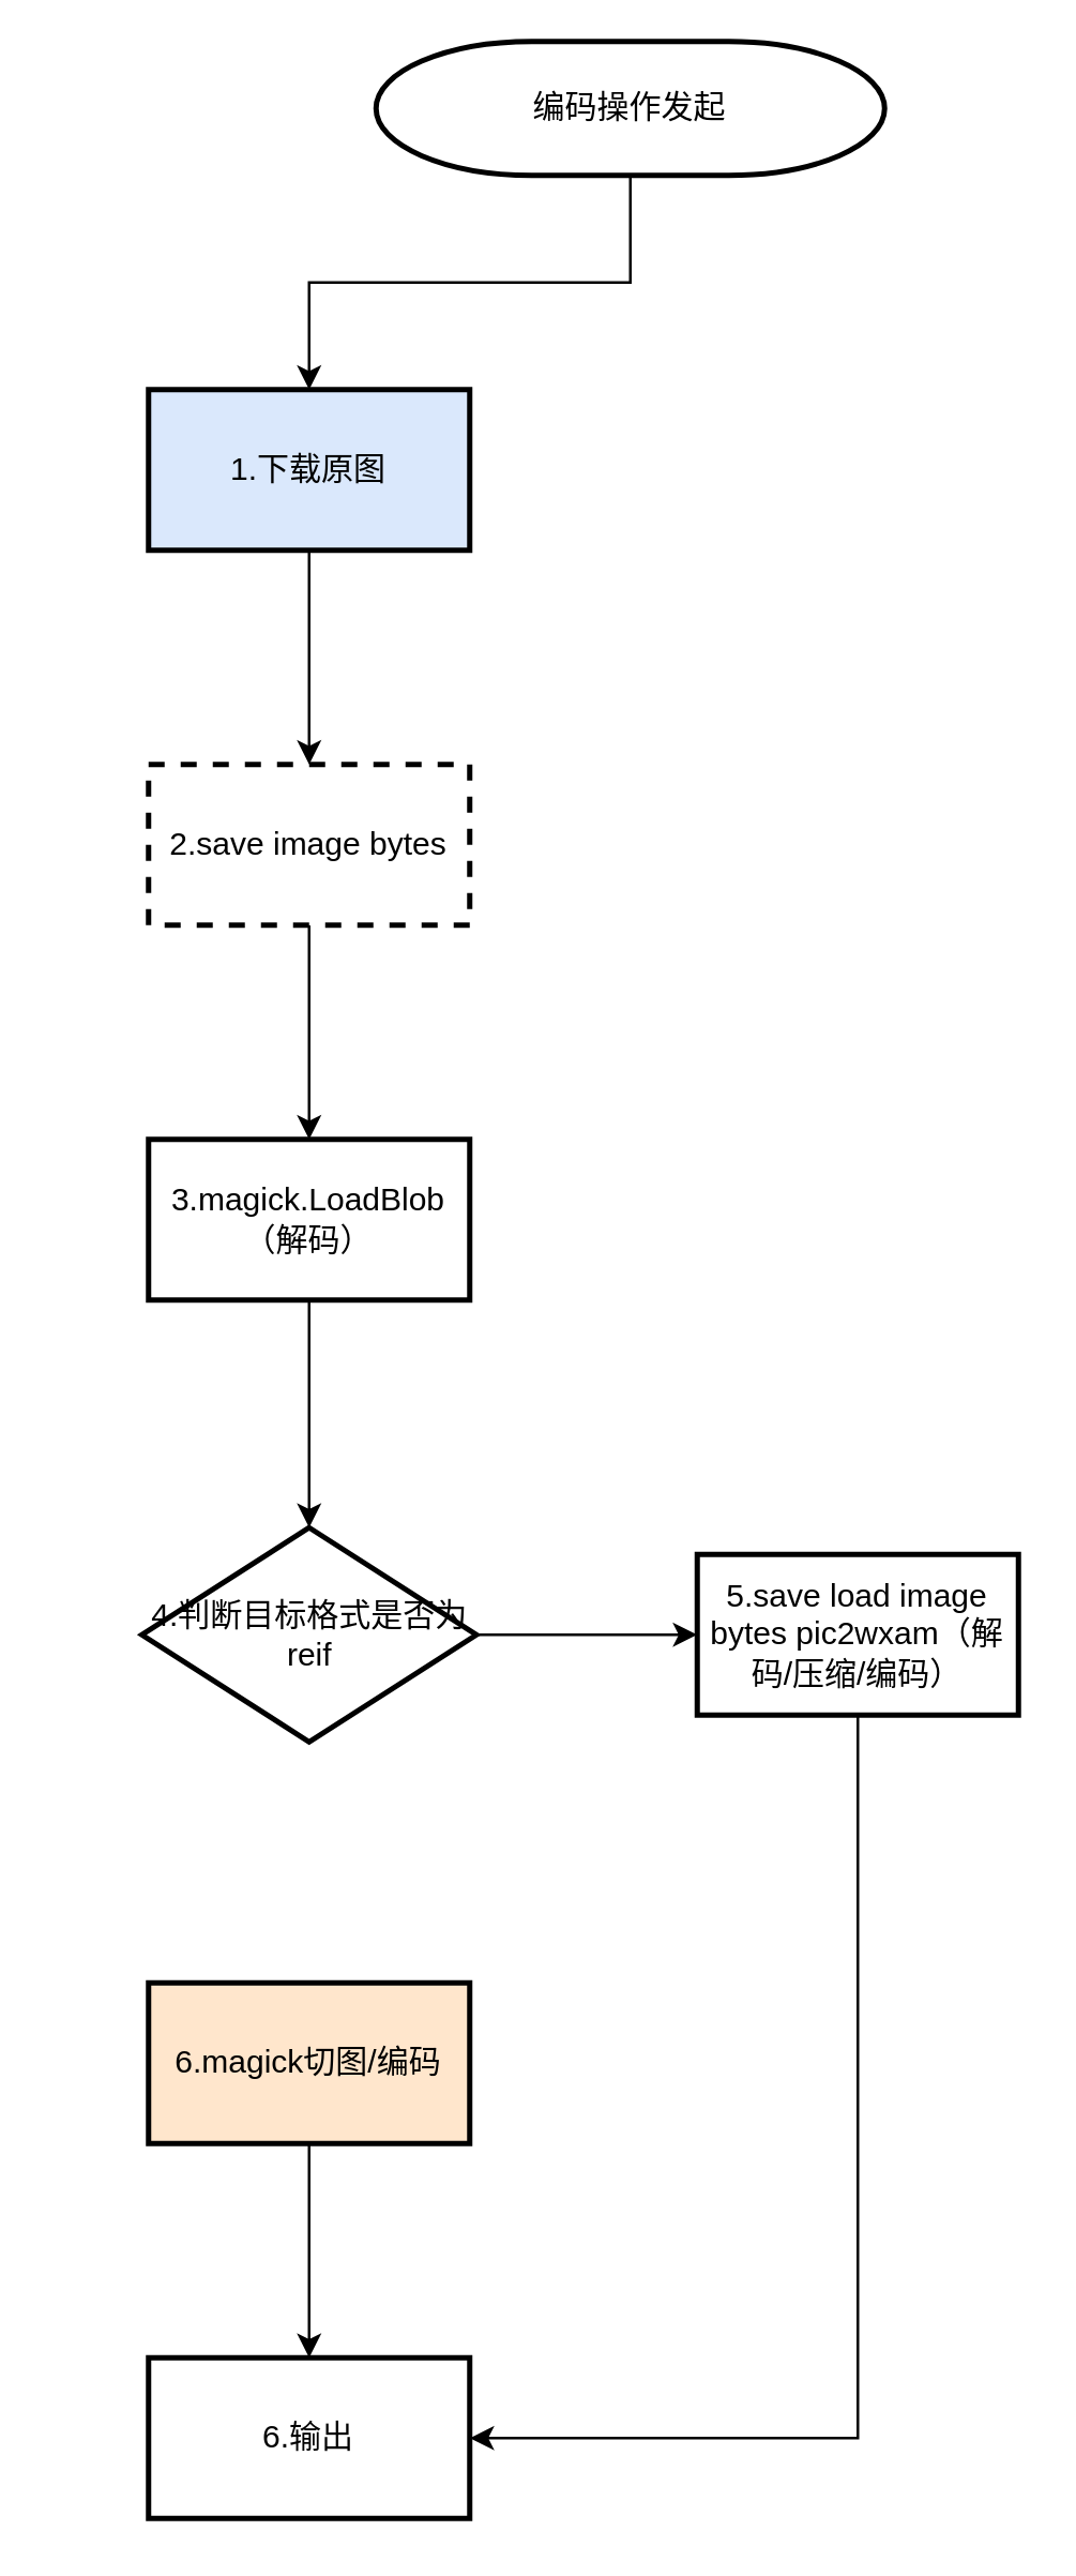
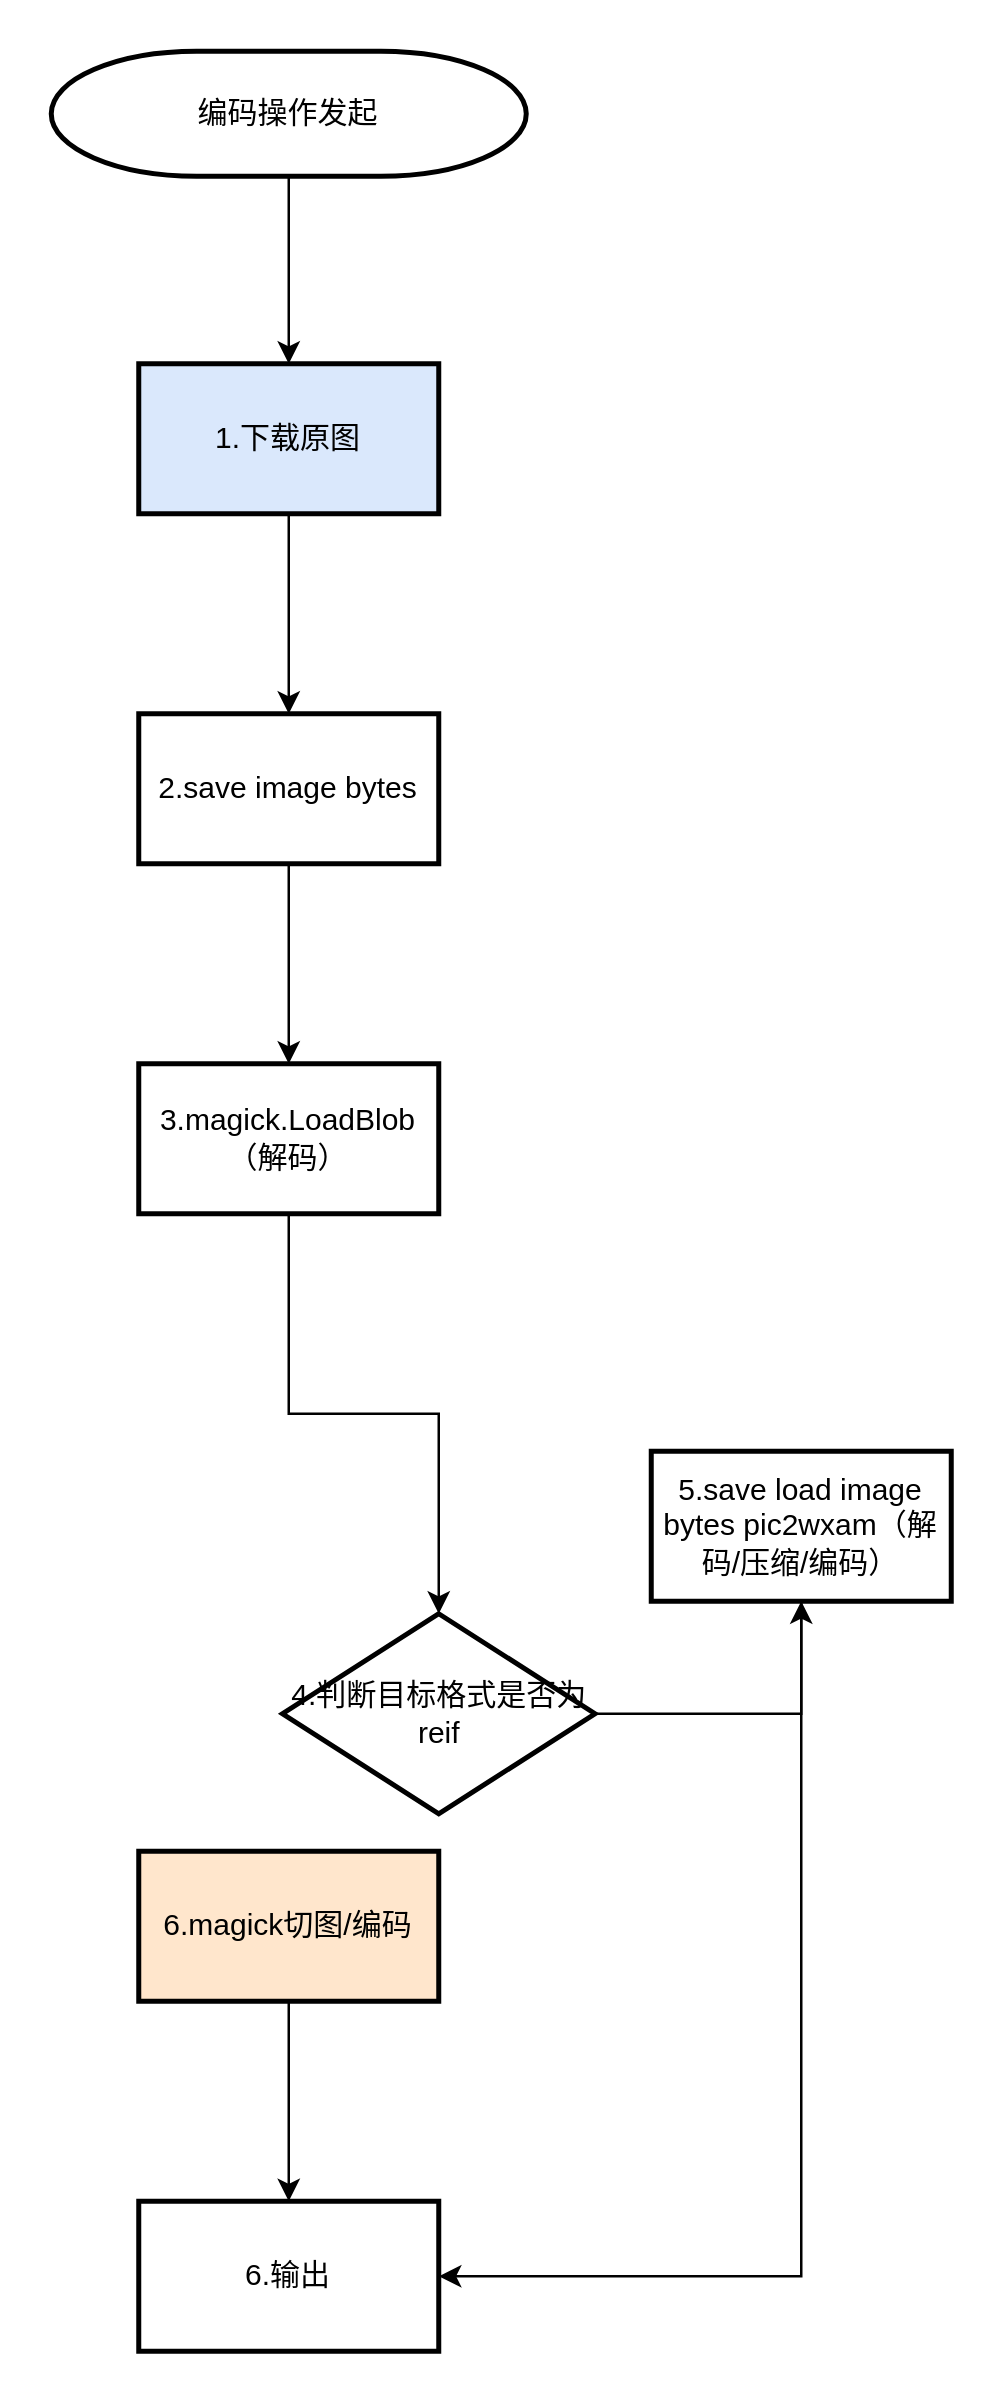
- <mxCell id="3" value="编码操作发起" style="strokeWidth=2;html=1;shape=mxgraph.flowchart.terminator;whiteSpace=wrap;" vertex="1" parent="1"><mxGeometry x="140" y="15" width="190" height="50" as="geometry" /></mxCell>
+ <mxCell id="3" value="编码操作发起" style="strokeWidth=2;html=1;shape=mxgraph.flowchart.terminator;whiteSpace=wrap;" vertex="1" parent="1"><mxGeometry x="20" y="20" width="190" height="50" as="geometry" /></mxCell>
- <mxCell id="7" value="2.save image bytes" style="whiteSpace=wrap;html=1;strokeWidth=2;dashed=1;" vertex="1" parent="1"><mxGeometry x="55" y="285" width="120" height="60" as="geometry" /></mxCell>
+ <mxCell id="7" value="2.save image bytes" style="whiteSpace=wrap;html=1;strokeWidth=2;" vertex="1" parent="1"><mxGeometry x="55" y="285" width="120" height="60" as="geometry" /></mxCell>
- <mxCell id="11" value="4.判断目标格式是否为reif" style="rhombus;whiteSpace=wrap;html=1;strokeWidth=2;" vertex="1" parent="1"><mxGeometry x="52.5" y="570" width="125" height="80" as="geometry" /></mxCell>
+ <mxCell id="11" value="4.判断目标格式是否为reif" style="rhombus;whiteSpace=wrap;html=1;strokeWidth=2;" vertex="1" parent="1"><mxGeometry x="112.5" y="645" width="125" height="80" as="geometry" /></mxCell>
